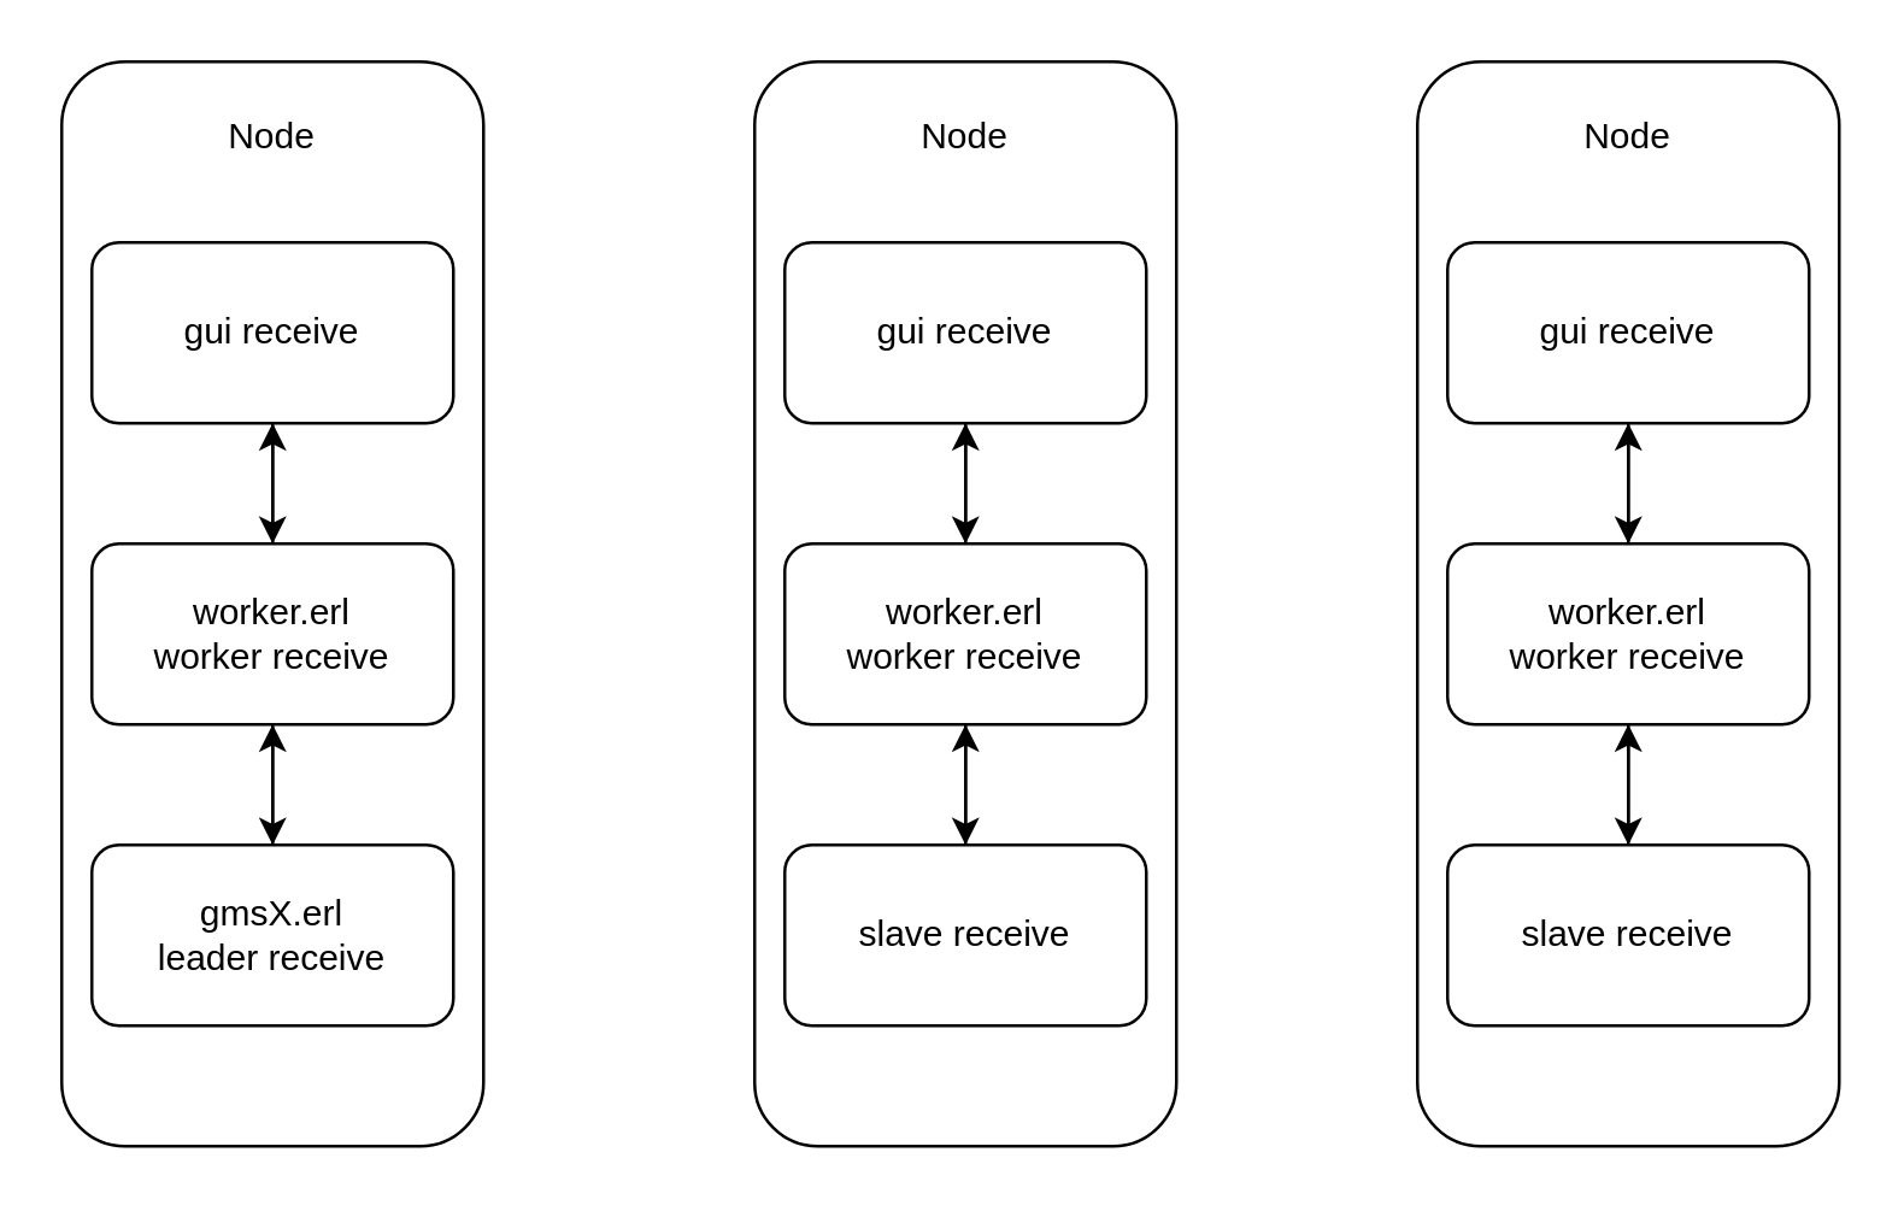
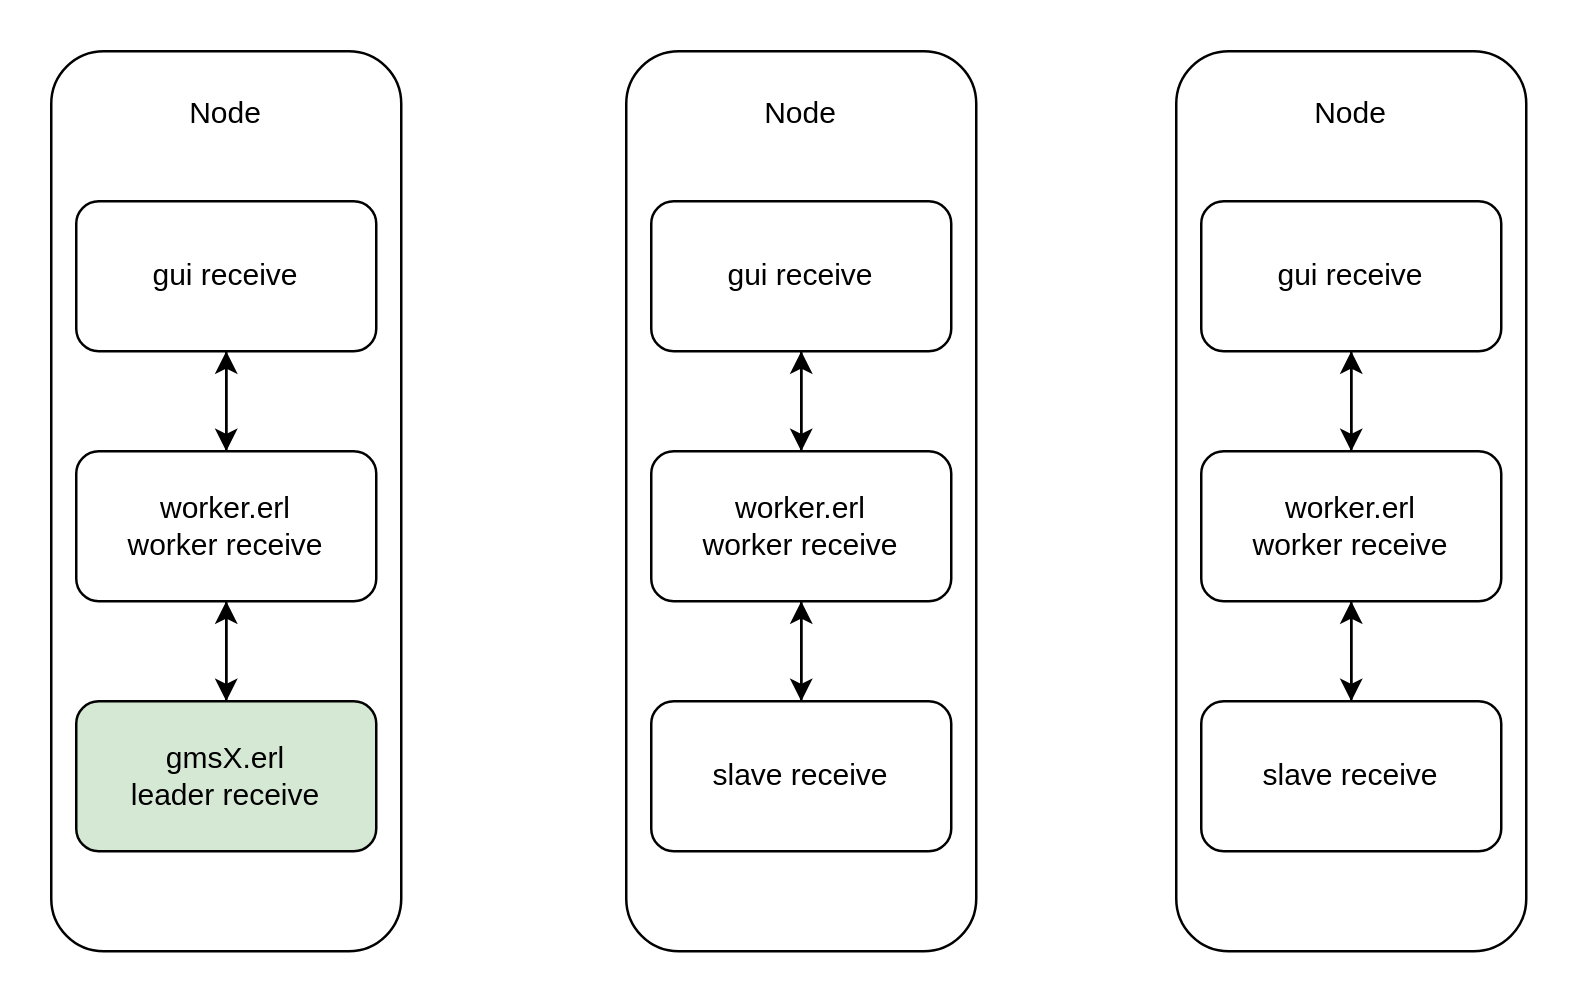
- <mxCell id="9" value="gmsX.erl&lt;br&gt;leader receive" style="rounded=1;whiteSpace=wrap;html=1;" vertex="1" parent="1"><mxGeometry x="30" y="280" width="120" height="60" as="geometry" /></mxCell>
+ <mxCell id="9" value="gmsX.erl&lt;br&gt;leader receive" style="rounded=1;whiteSpace=wrap;html=1;fillColor=#d5e8d4;" vertex="1" parent="1"><mxGeometry x="30" y="280" width="120" height="60" as="geometry" /></mxCell>
